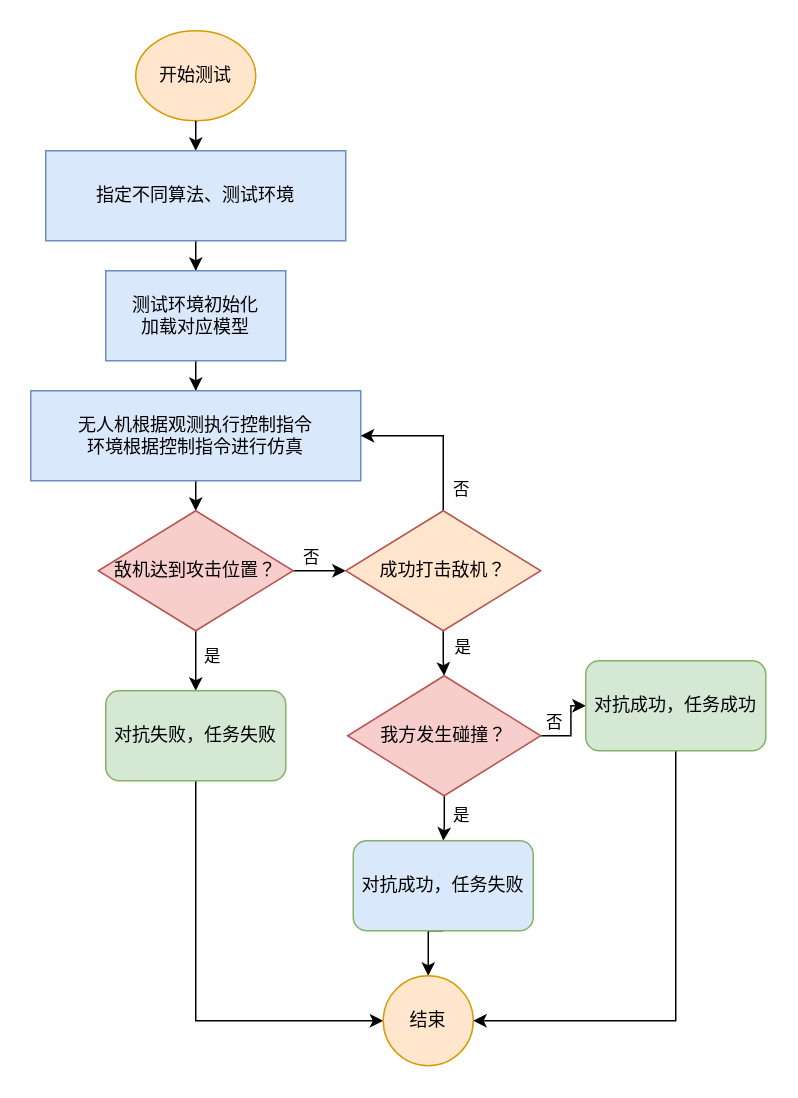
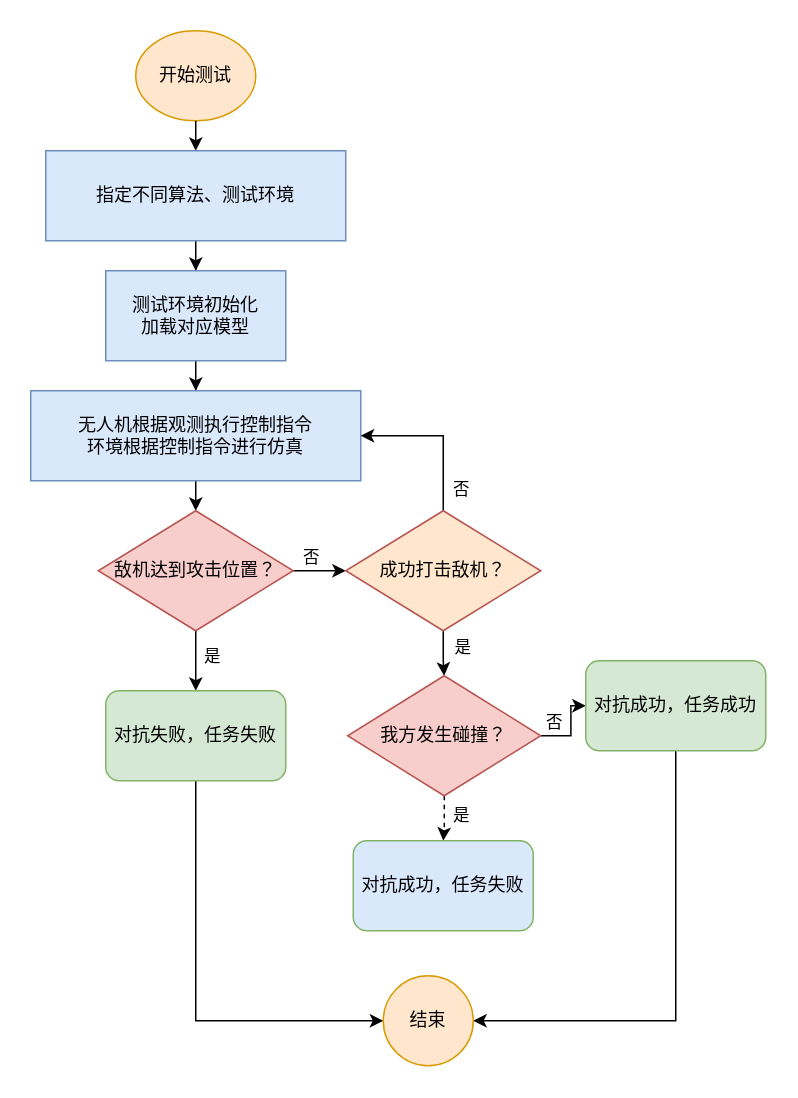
- <mxCell id="20" style="edgeStyle=orthogonalEdgeStyle;rounded=0;orthogonalLoop=1;jettySize=auto;html=1;entryX=0.5;entryY=0;entryDx=0;entryDy=0;" edge="1" parent="1" source="24" target="28"><mxGeometry relative="1" as="geometry" /></mxCell>
+ <mxCell id="20" style="edgeStyle=orthogonalEdgeStyle;rounded=0;orthogonalLoop=1;jettySize=auto;html=1;entryX=0.5;entryY=0;entryDx=0;entryDy=0;dashed=1;" edge="1" parent="1" source="24" target="28"><mxGeometry relative="1" as="geometry" /></mxCell>
- <mxCell id="27" style="edgeStyle=orthogonalEdgeStyle;rounded=0;orthogonalLoop=1;jettySize=auto;html=1;exitX=0.5;exitY=1;exitDx=0;exitDy=0;entryX=0.5;entryY=0;entryDx=0;entryDy=0;" edge="1" parent="1" source="28" target="31"><mxGeometry relative="1" as="geometry" /></mxCell>
